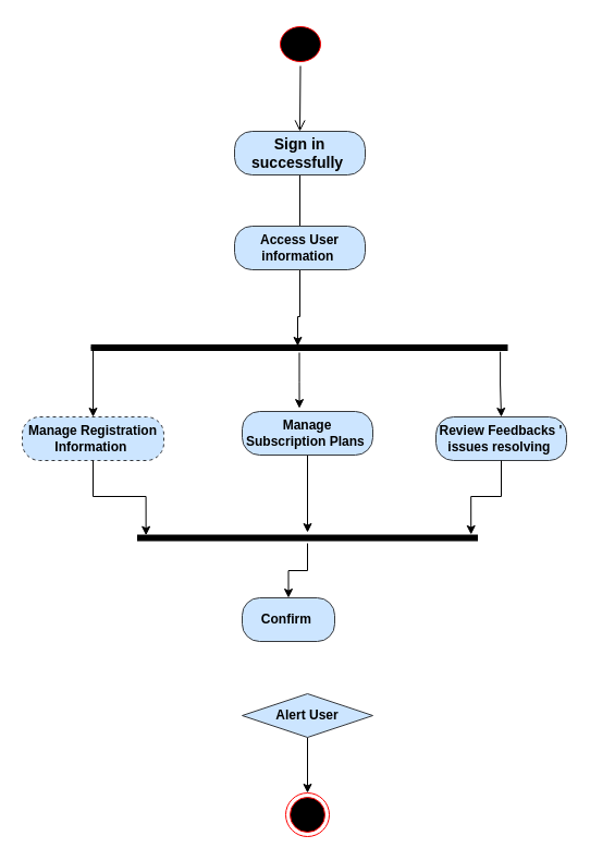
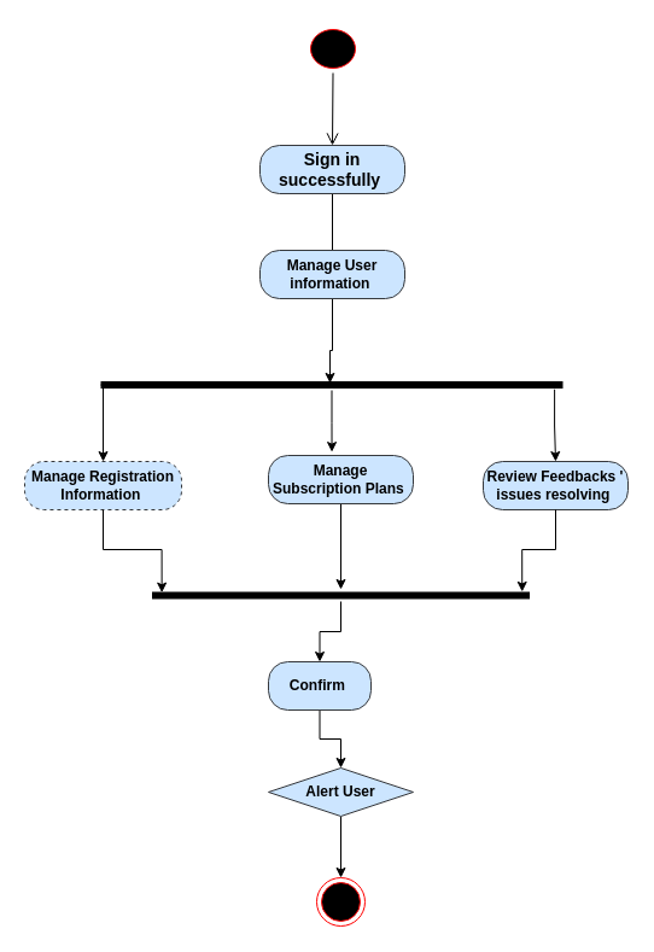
- <mxCell id="7" value="&lt;b&gt;Access User information&amp;nbsp;&lt;/b&gt;" style="rounded=1;whiteSpace=wrap;html=1;arcSize=40;fillColor=#cce5ff;strokeColor=#36393d;" parent="1" vertex="1"><mxGeometry x="215" y="207" width="120" height="40" as="geometry" /></mxCell>
+ <mxCell id="7" value="&lt;b&gt;Manage User information&amp;nbsp;&lt;/b&gt;" style="rounded=1;whiteSpace=wrap;html=1;arcSize=40;fillColor=#cce5ff;strokeColor=#36393d;" parent="1" vertex="1"><mxGeometry x="215" y="207" width="120" height="40" as="geometry" /></mxCell>
+ <mxCell id="17" value="" style="edgeStyle=orthogonalEdgeStyle;rounded=0;orthogonalLoop=1;jettySize=auto;html=1;" edge="1" parent="1" source="18" target="20"><mxGeometry relative="1" as="geometry" /></mxCell>
